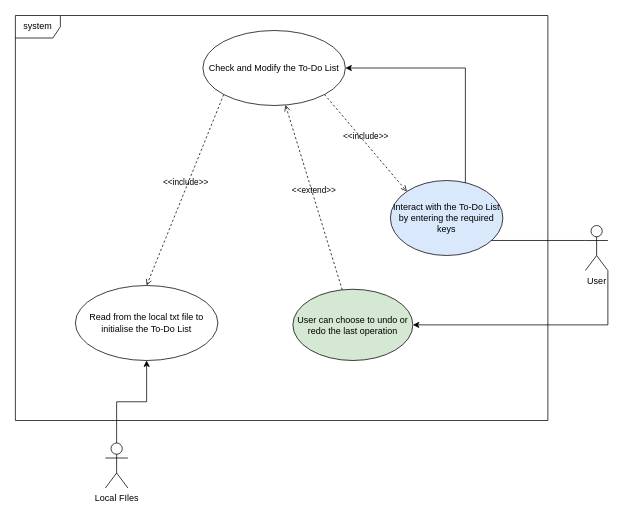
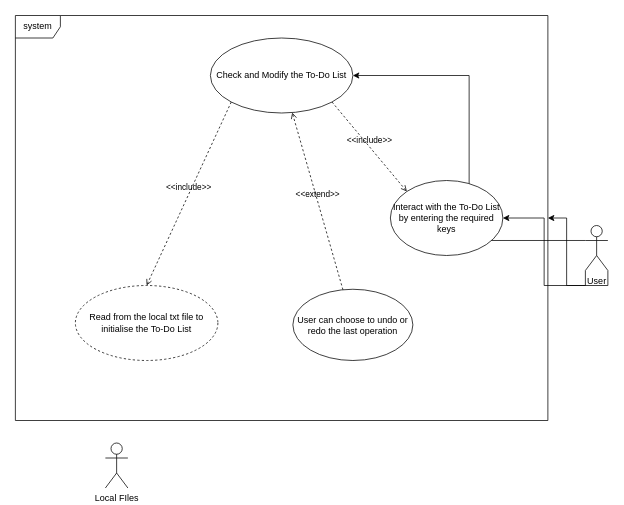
- <mxCell id="9" value="Check and Modify the To-Do&lt;span style=&quot;background-color: initial;&quot;&gt;&amp;nbsp;List&lt;/span&gt;" style="ellipse;whiteSpace=wrap;html=1;" parent="1" vertex="1"><mxGeometry x="270" y="40" width="190" height="100" as="geometry" /></mxCell>
+ <mxCell id="9" value="Check and Modify the To-Do&lt;span style=&quot;background-color: initial;&quot;&gt;&amp;nbsp;List&lt;/span&gt;" style="ellipse;whiteSpace=wrap;html=1;" parent="1" vertex="1"><mxGeometry x="280" y="50" width="190" height="100" as="geometry" /></mxCell>
- <mxCell id="10" value="Interact with the To-Do List by entering the required keys" style="ellipse;whiteSpace=wrap;html=1;fillColor=#dae8fc;" parent="1" vertex="1"><mxGeometry x="520" y="240" width="150" height="100" as="geometry" /></mxCell>
+ <mxCell id="10" value="Interact with the To-Do List by entering the required keys" style="ellipse;whiteSpace=wrap;html=1;" parent="1" vertex="1"><mxGeometry x="520" y="240" width="150" height="100" as="geometry" /></mxCell>
+ <mxCell id="3" style="edgeStyle=orthogonalEdgeStyle;rounded=0;orthogonalLoop=1;jettySize=auto;html=1;exitX=0;exitY=1;exitDx=0;exitDy=0;exitPerimeter=0;entryX=1;entryY=0.5;entryDx=0;entryDy=0;" parent="1" source="6" target="10" edge="1"><mxGeometry relative="1" as="geometry" /></mxCell>
- <mxCell id="11" value="Read from the local txt file to initialise the To-Do List" style="ellipse;whiteSpace=wrap;html=1;" parent="1" vertex="1"><mxGeometry x="100" y="380" width="190" height="100" as="geometry" /></mxCell>
+ <mxCell id="11" value="Read from the local txt file to initialise the To-Do List" style="ellipse;whiteSpace=wrap;html=1;dashed=1;" parent="1" vertex="1"><mxGeometry x="100" y="380" width="190" height="100" as="geometry" /></mxCell>
- <mxCell id="14" value="User can choose to undo or redo the last operation" style="ellipse;whiteSpace=wrap;html=1;fillColor=#d5e8d4;" parent="1" vertex="1"><mxGeometry x="390" y="385" width="160" height="95" as="geometry" /></mxCell>
+ <mxCell id="14" value="User can choose to undo or redo the last operation" style="ellipse;whiteSpace=wrap;html=1;" parent="1" vertex="1"><mxGeometry x="390" y="385" width="160" height="95" as="geometry" /></mxCell>
- <mxCell id="5" style="edgeStyle=orthogonalEdgeStyle;rounded=0;orthogonalLoop=1;jettySize=auto;html=1;exitX=1;exitY=1;exitDx=0;exitDy=0;exitPerimeter=0;entryX=1;entryY=0.5;entryDx=0;entryDy=0;" parent="1" source="6" target="14" edge="1"><mxGeometry relative="1" as="geometry" /></mxCell>
+ <mxCell id="5" style="edgeStyle=orthogonalEdgeStyle;rounded=0;orthogonalLoop=1;jettySize=auto;html=1;exitX=1;exitY=1;exitDx=0;exitDy=0;exitPerimeter=0;" parent="1" source="6" target="2" edge="1"><mxGeometry relative="1" as="geometry" /></mxCell>
- <mxCell id="7" style="edgeStyle=orthogonalEdgeStyle;rounded=0;orthogonalLoop=1;jettySize=auto;html=1;exitX=0.5;exitY=0;exitDx=0;exitDy=0;exitPerimeter=0;entryX=0.5;entryY=1;entryDx=0;entryDy=0;" parent="1" source="8" target="11" edge="1"><mxGeometry relative="1" as="geometry" /></mxCell>
